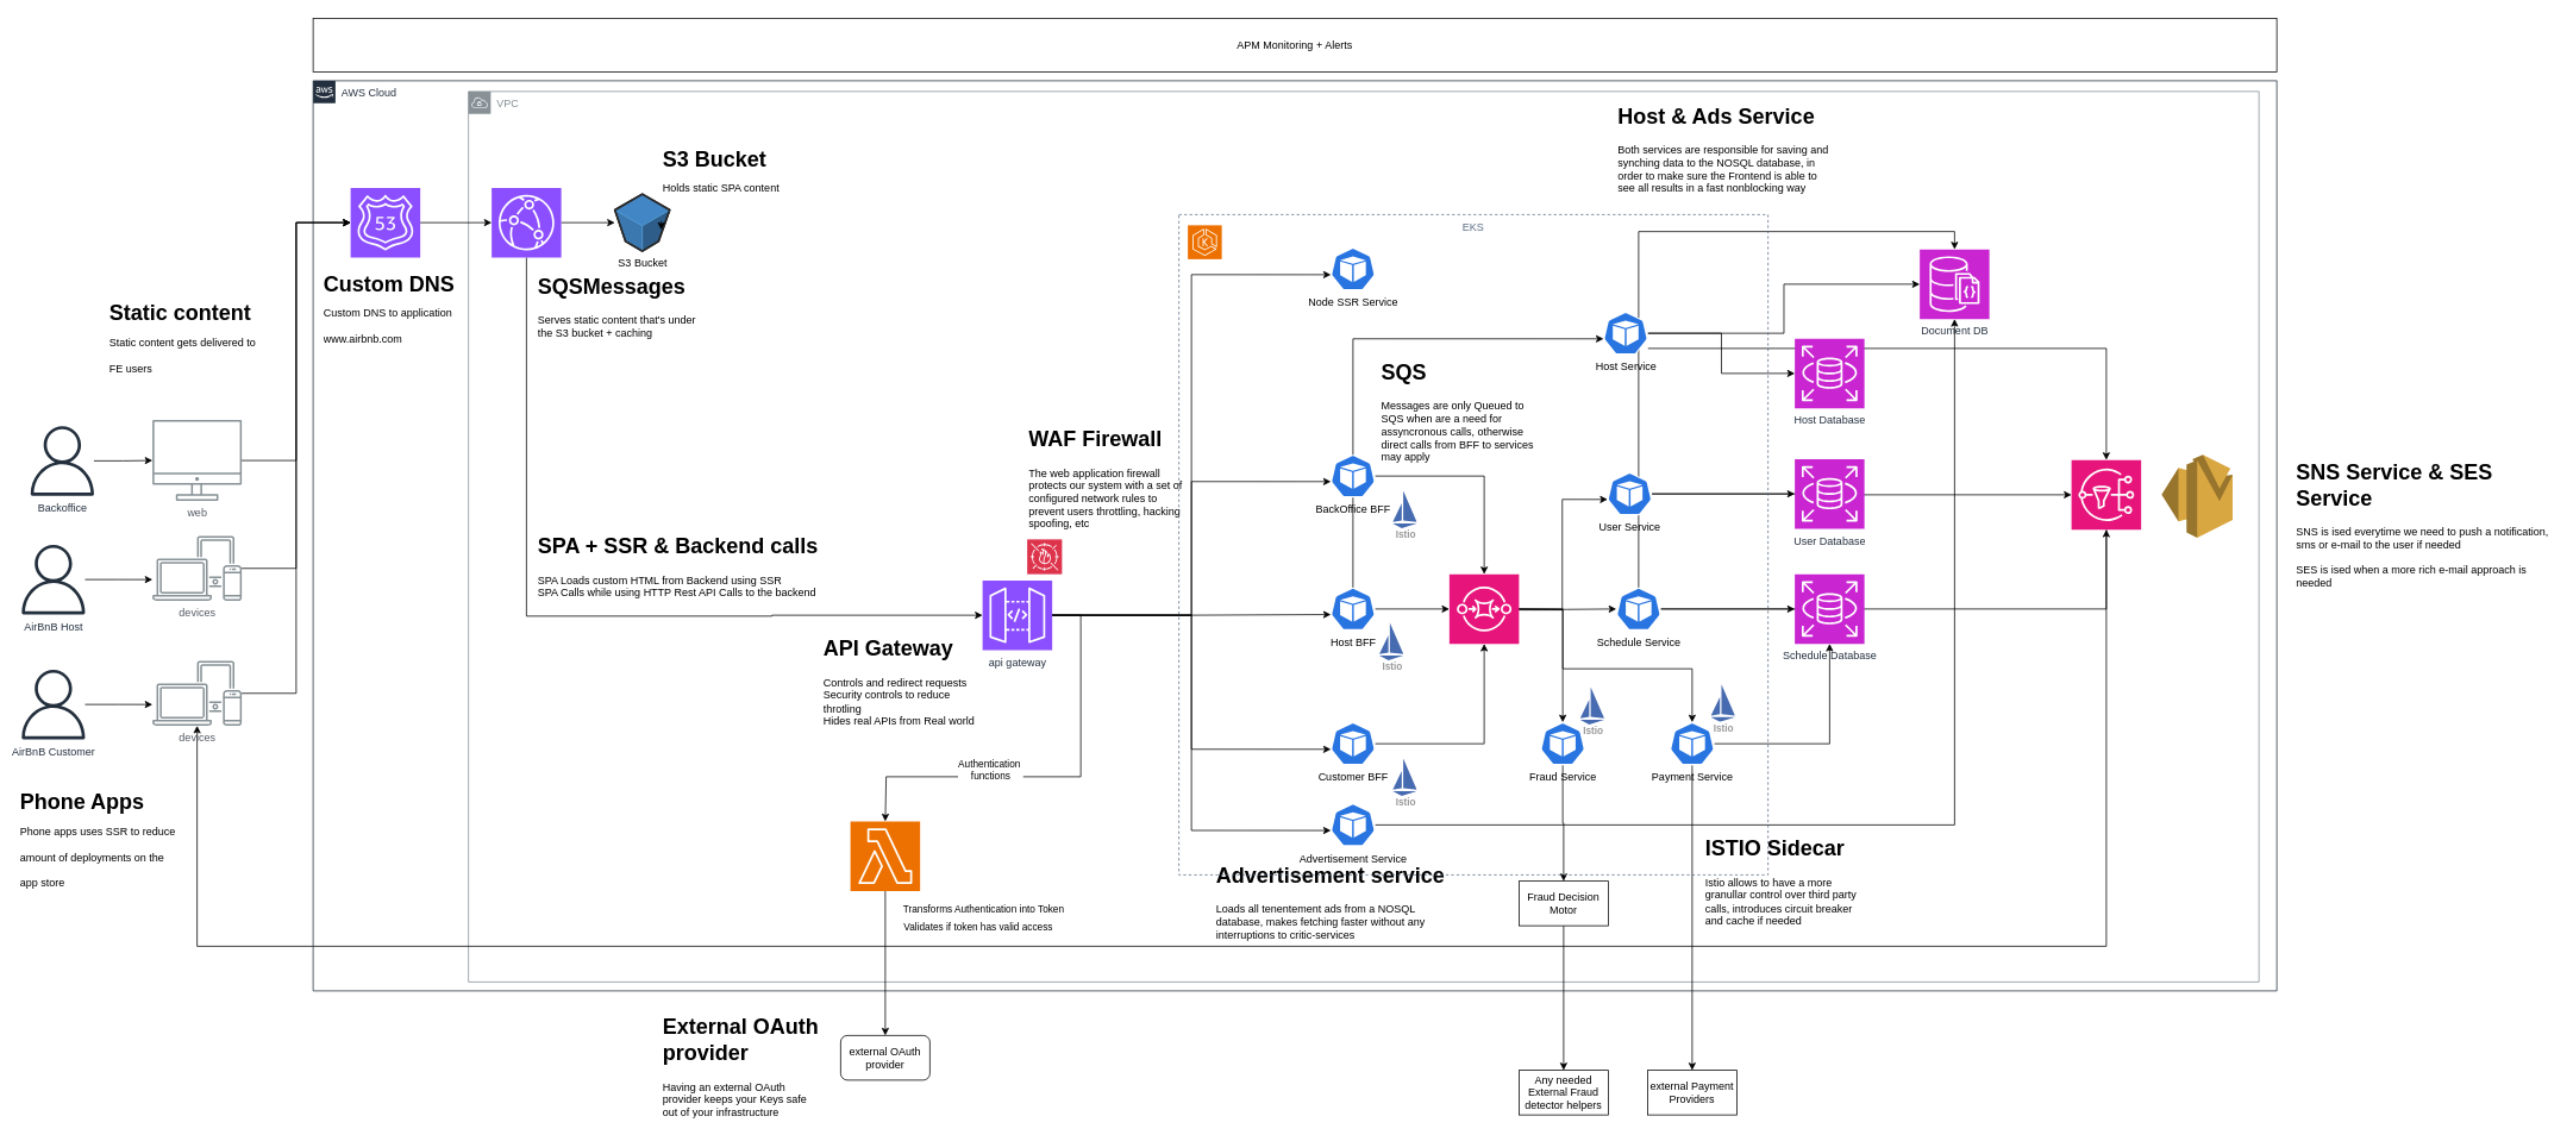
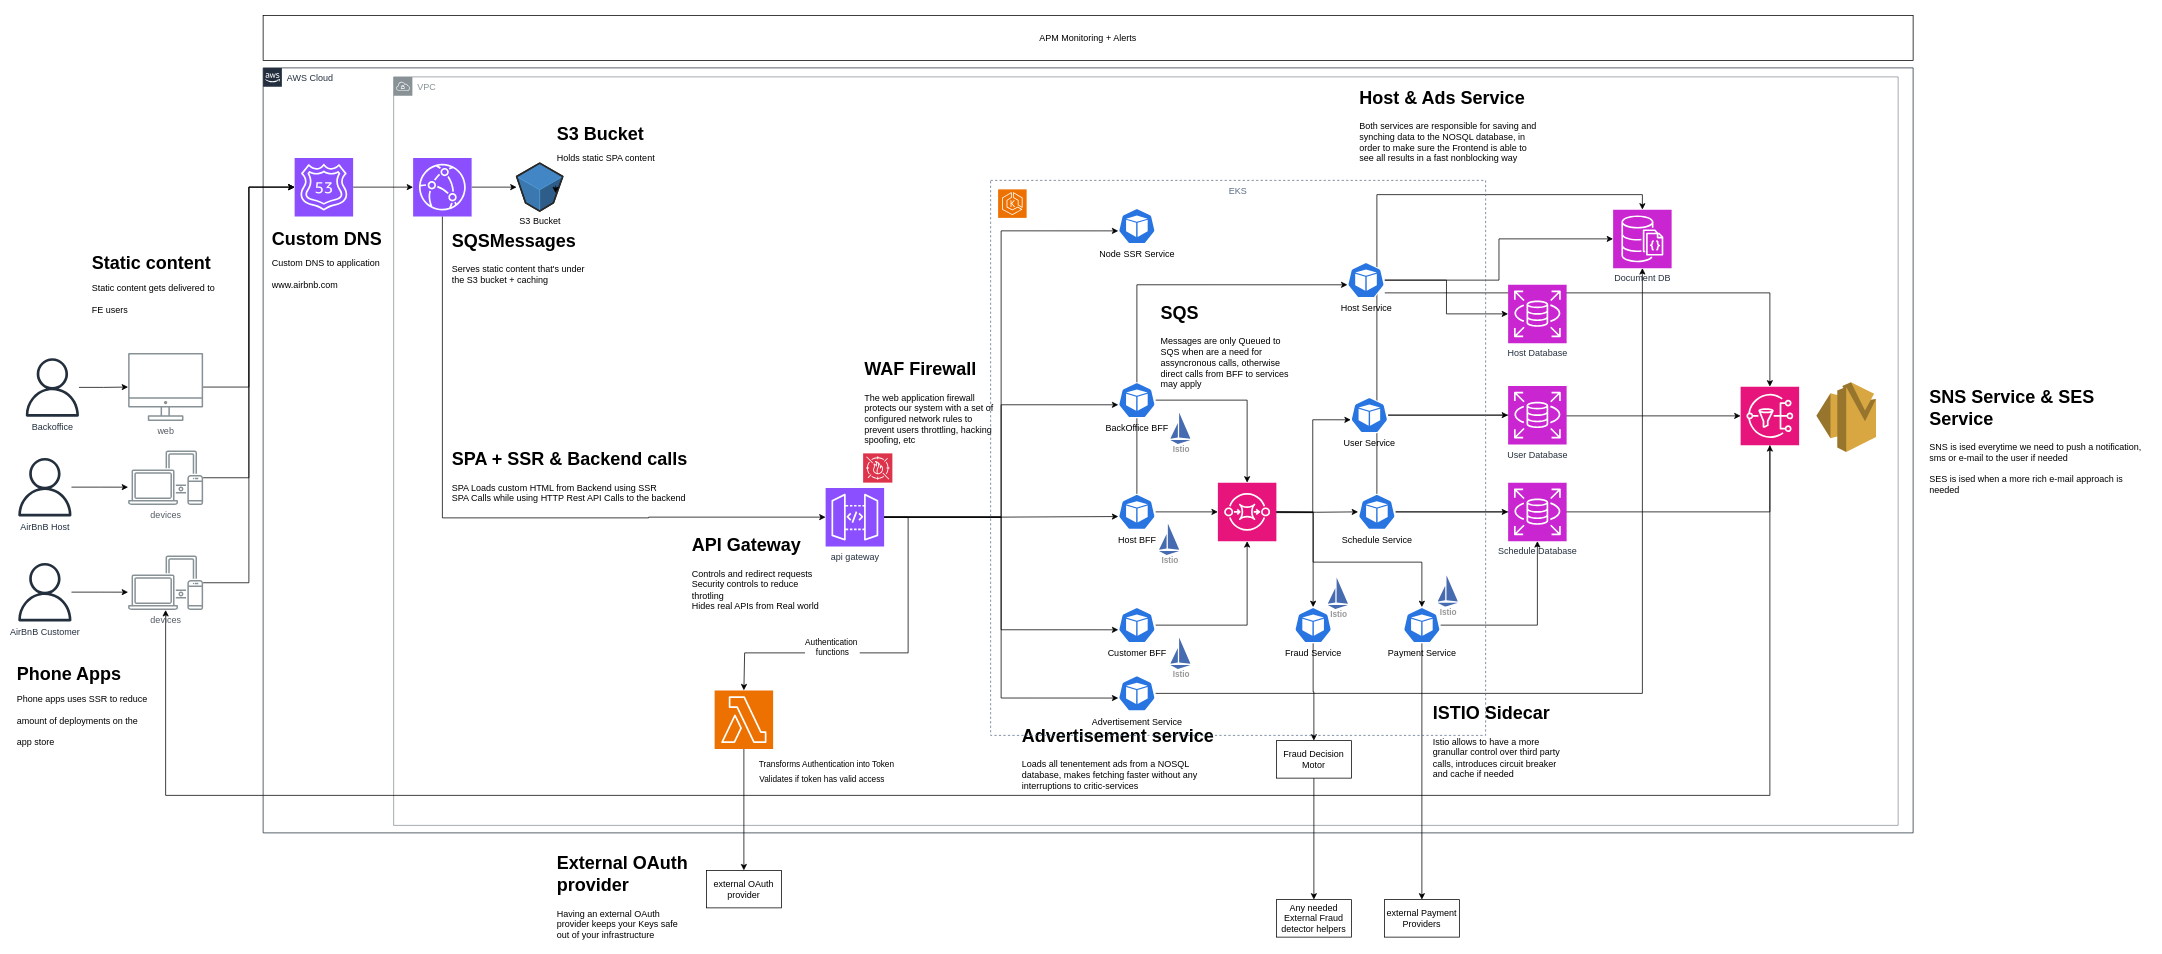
- <mxCell id="15" value="external OAuth provider" style="html=1;dashed=0;whiteSpace=wrap;movable=1;resizable=1;rotatable=1;deletable=1;editable=1;locked=0;connectable=1;container=0;rounded=1;" vertex="1" parent="1"><mxGeometry x="941" y="1160" width="100" height="50" as="geometry" /></mxCell>
+ <mxCell id="15" value="external OAuth provider" style="html=1;dashed=0;whiteSpace=wrap;movable=1;resizable=1;rotatable=1;deletable=1;editable=1;locked=0;connectable=1;container=0;" vertex="1" parent="1"><mxGeometry x="941" y="1160" width="100" height="50" as="geometry" /></mxCell>
